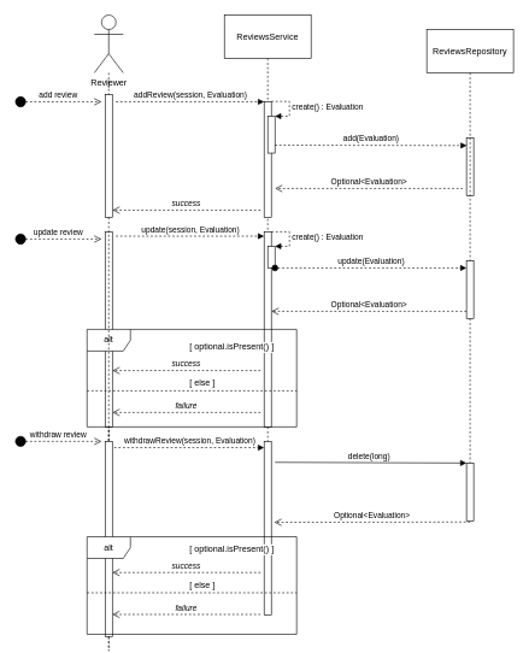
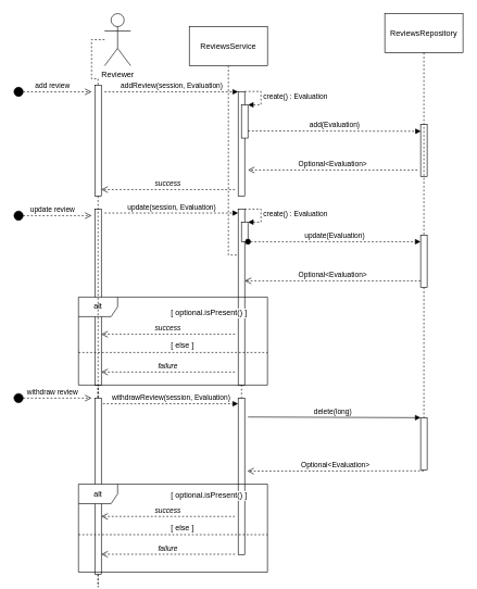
- <mxCell id="5" value="ReviewsService" style="rounded=0;whiteSpace=wrap;html=1;labelBackgroundColor=#ffffff;align=center;" vertex="1" parent="1"><mxGeometry x="310" y="20" width="120" height="60" as="geometry" /></mxCell>
+ <mxCell id="5" value="ReviewsService" style="rounded=0;whiteSpace=wrap;html=1;labelBackgroundColor=#ffffff;align=center;" vertex="1" parent="1"><mxGeometry x="290" y="40" width="120" height="60" as="geometry" /></mxCell>
- <mxCell id="3" value="Reviewer" style="shape=umlActor;verticalLabelPosition=bottom;labelBackgroundColor=#ffffff;verticalAlign=top;html=1;align=center;" vertex="1" parent="1"><mxGeometry x="130" y="20" width="40" height="80" as="geometry" /></mxCell>
+ <mxCell id="3" value="Reviewer" style="shape=umlActor;verticalLabelPosition=bottom;labelBackgroundColor=#ffffff;verticalAlign=top;html=1;align=center;" vertex="1" parent="1"><mxGeometry x="160" y="20" width="40" height="80" as="geometry" /></mxCell>
- <mxCell id="7" value="ReviewsRepository" style="rounded=0;whiteSpace=wrap;html=1;labelBackgroundColor=#ffffff;align=center;" vertex="1" parent="1"><mxGeometry x="590" y="40" width="120" height="60" as="geometry" /></mxCell>
+ <mxCell id="7" value="ReviewsRepository" style="rounded=0;whiteSpace=wrap;html=1;labelBackgroundColor=#ffffff;align=center;" vertex="1" parent="1"><mxGeometry x="590" y="20" width="120" height="60" as="geometry" /></mxCell>
